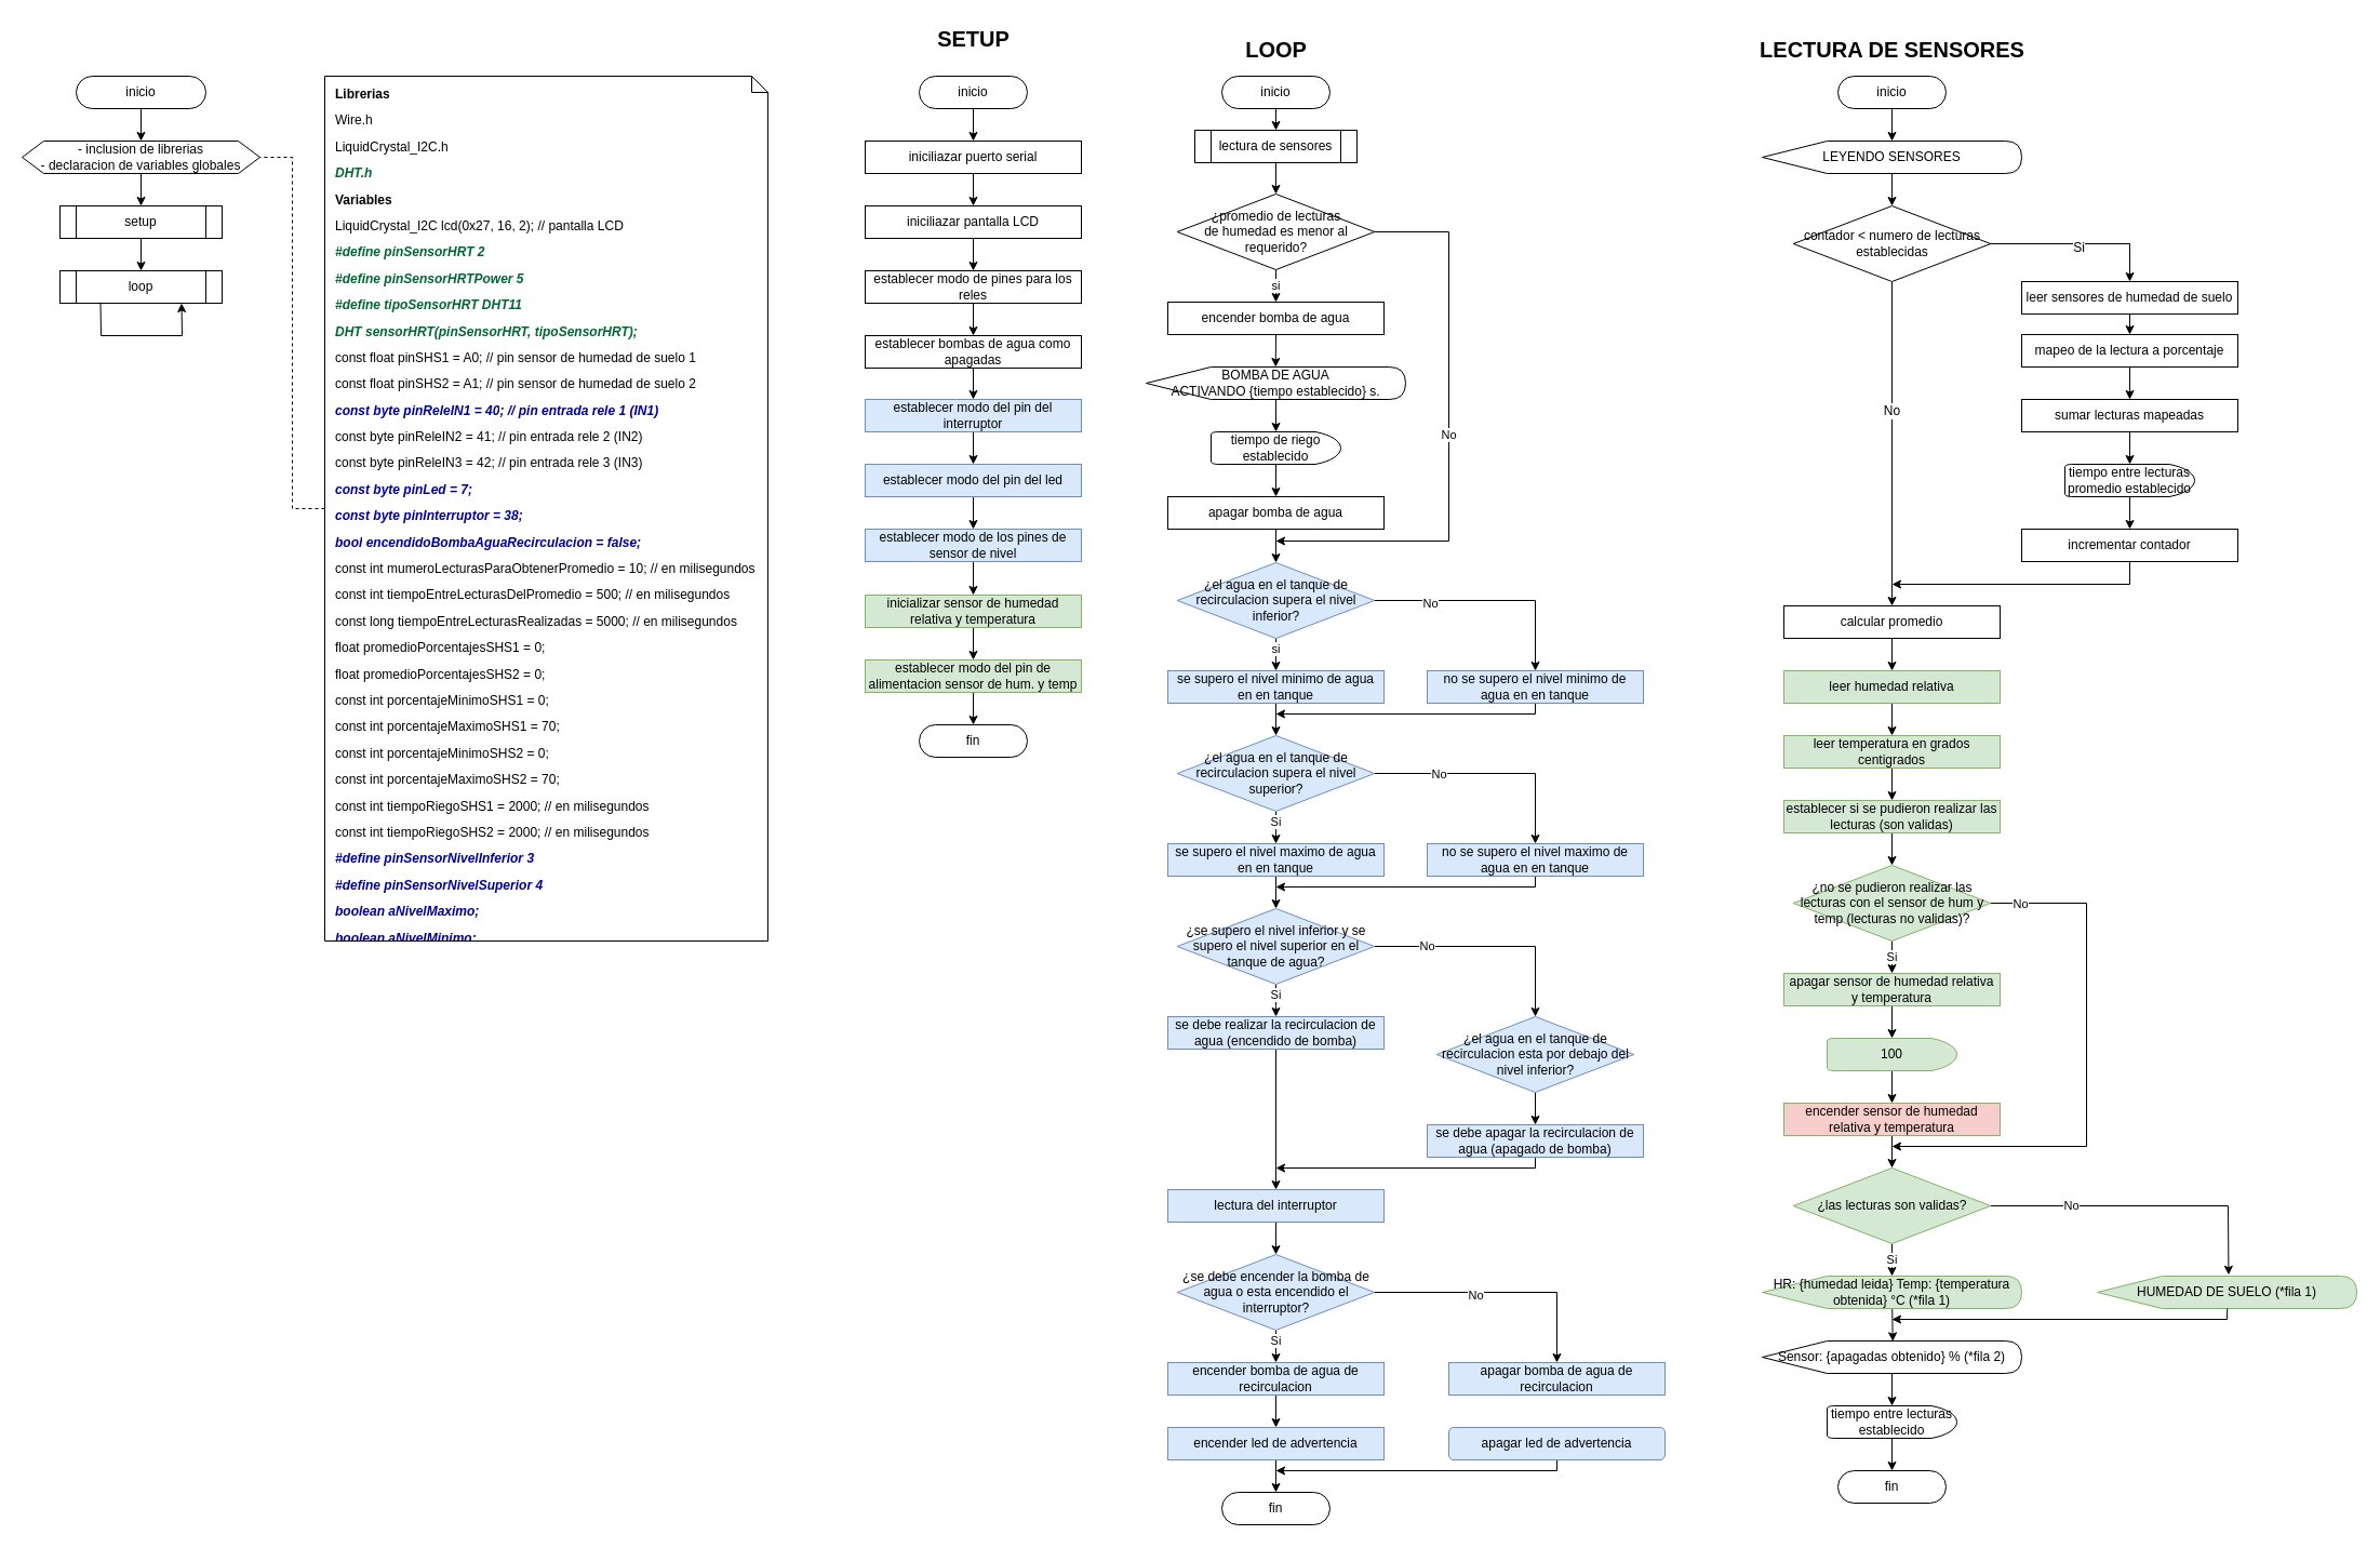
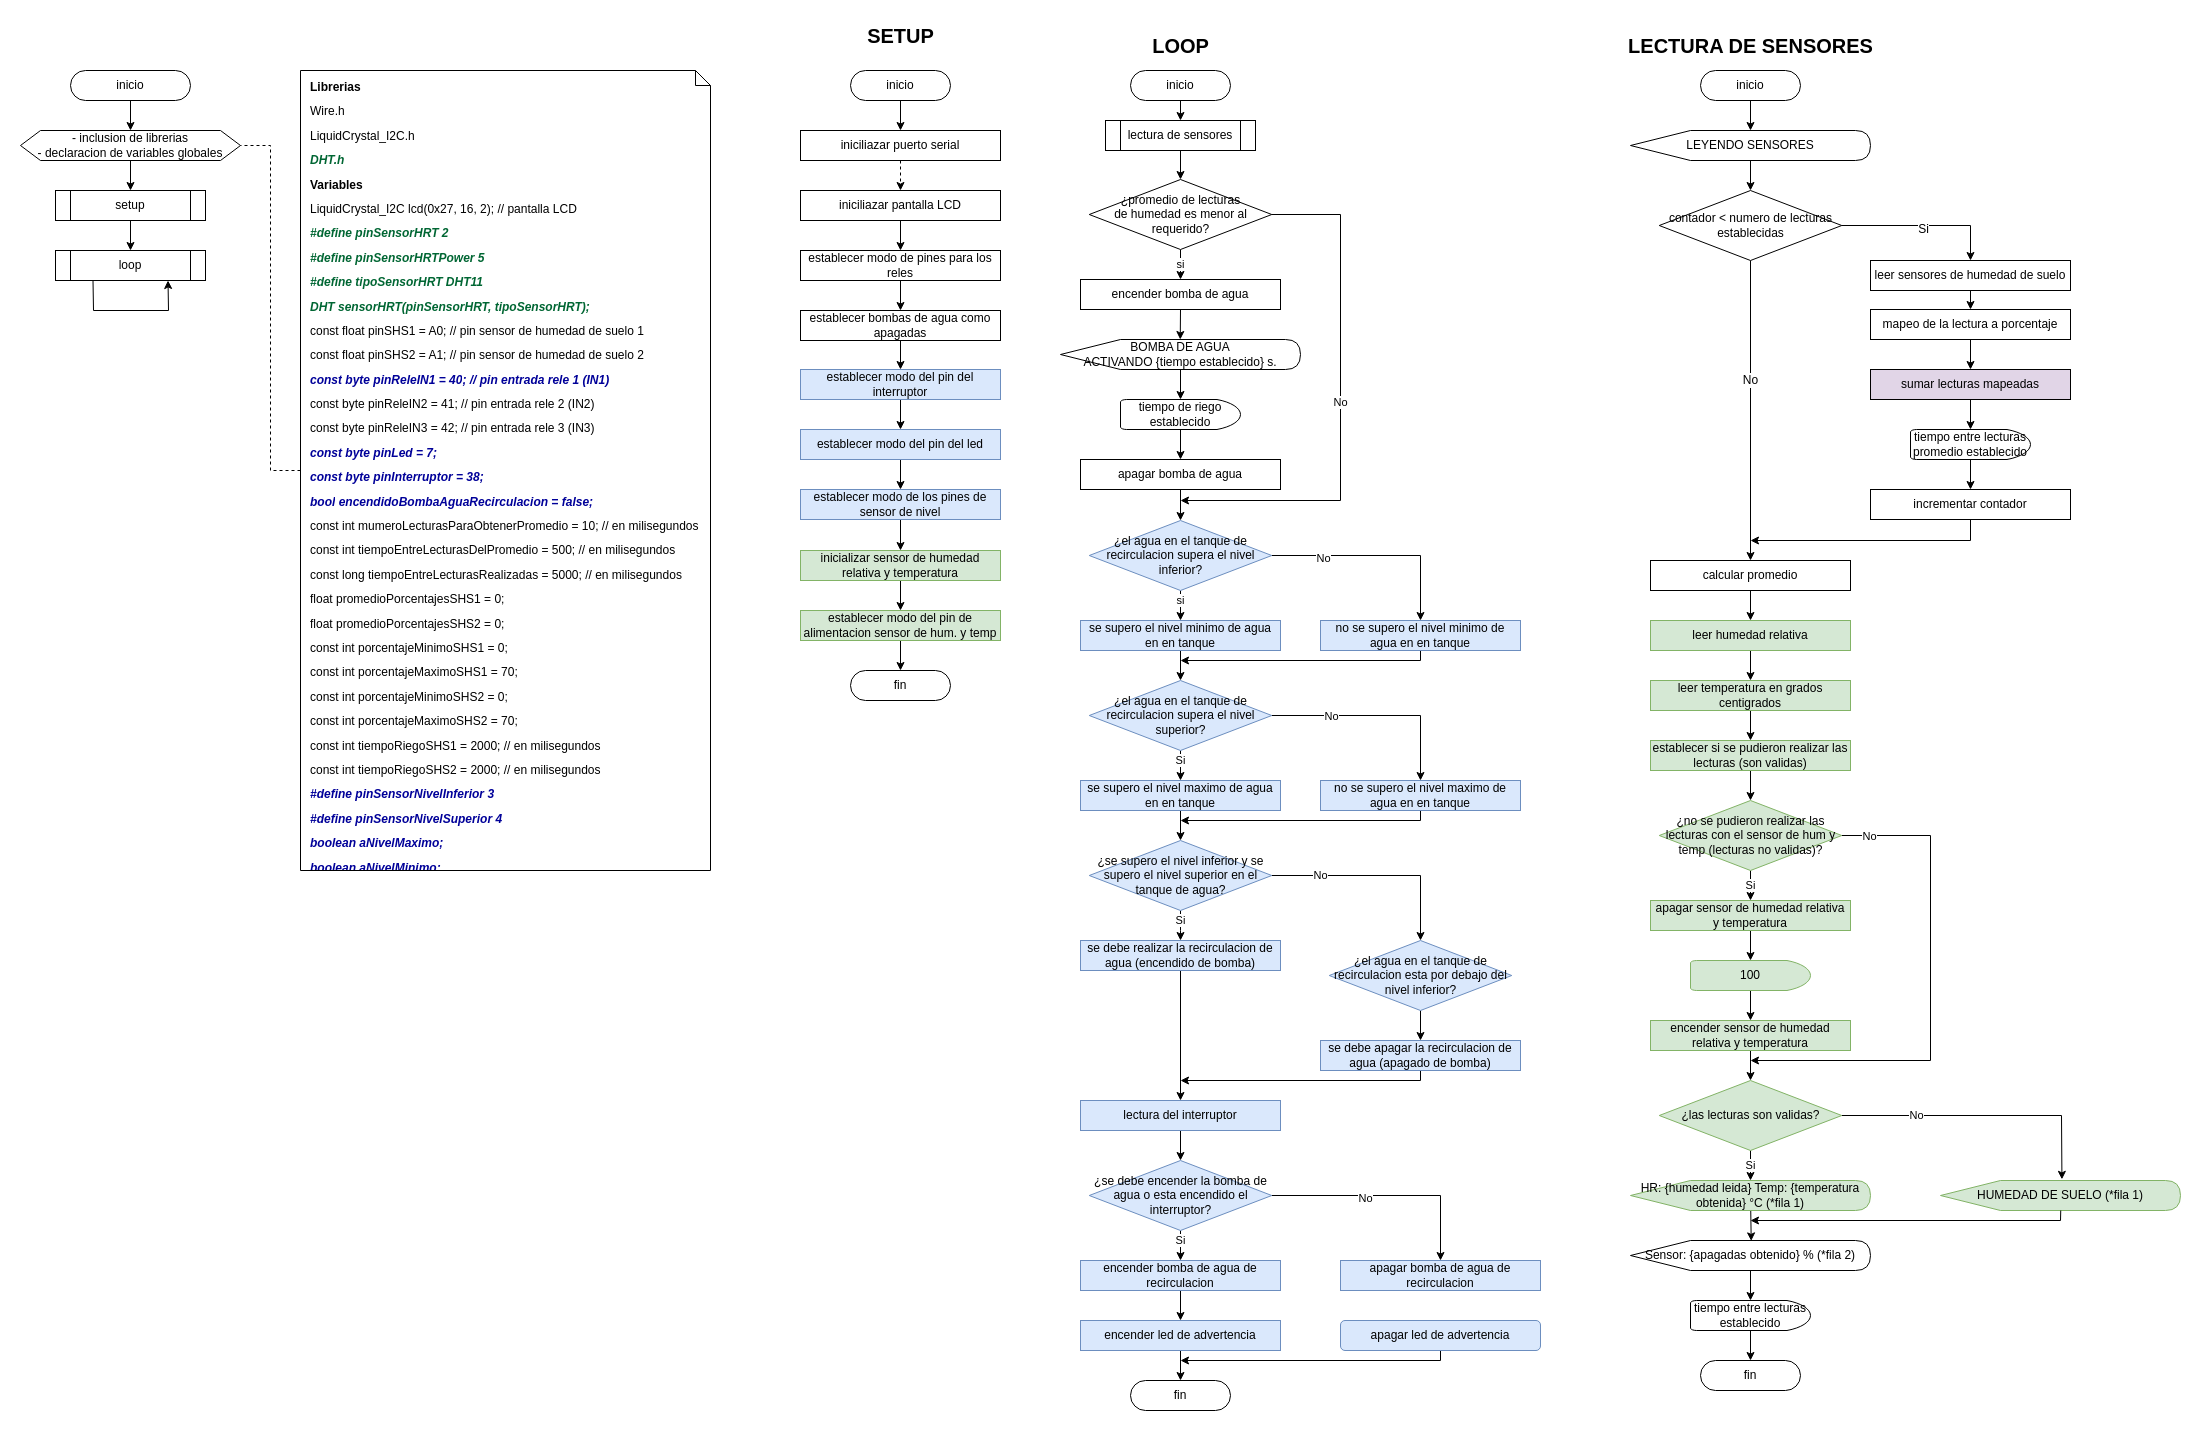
- <mxCell id="14" style="edgeStyle=none;rounded=0;orthogonalLoop=1;jettySize=auto;html=1;exitX=0.5;exitY=1;exitDx=0;exitDy=0;entryX=0.5;entryY=0;entryDx=0;entryDy=0;" parent="1" source="15" target="13" edge="1"><mxGeometry relative="1" as="geometry" /></mxCell>
+ <mxCell id="14" style="edgeStyle=none;rounded=0;orthogonalLoop=1;jettySize=auto;html=1;exitX=0.5;exitY=1;exitDx=0;exitDy=0;entryX=0.5;entryY=0;entryDx=0;entryDy=0;dashed=1;" parent="1" source="15" target="13" edge="1"><mxGeometry relative="1" as="geometry" /></mxCell>
- <mxCell id="54" value="sumar lecturas mapeadas" style="rounded=0;whiteSpace=wrap;html=1;labelBorderColor=none;align=center;" parent="1" vertex="1"><mxGeometry x="1870" y="369" width="200" height="30" as="geometry" /></mxCell>
+ <mxCell id="54" value="sumar lecturas mapeadas" style="rounded=0;whiteSpace=wrap;html=1;labelBorderColor=none;align=center;fillColor=#e1d5e7;" parent="1" vertex="1"><mxGeometry x="1870" y="369" width="200" height="30" as="geometry" /></mxCell>
- <mxCell id="125" value="encender sensor de humedad relativa y temperatura" style="rounded=0;whiteSpace=wrap;html=1;labelBorderColor=none;align=center;fillColor=#f8cecc;strokeColor=#82b366;" vertex="1" parent="1"><mxGeometry x="1650" y="1020" width="200" height="30" as="geometry" /></mxCell>
+ <mxCell id="125" value="encender sensor de humedad relativa y temperatura" style="rounded=0;whiteSpace=wrap;html=1;labelBorderColor=none;align=center;fillColor=#d5e8d4;strokeColor=#82b366;" vertex="1" parent="1"><mxGeometry x="1650" y="1020" width="200" height="30" as="geometry" /></mxCell>
